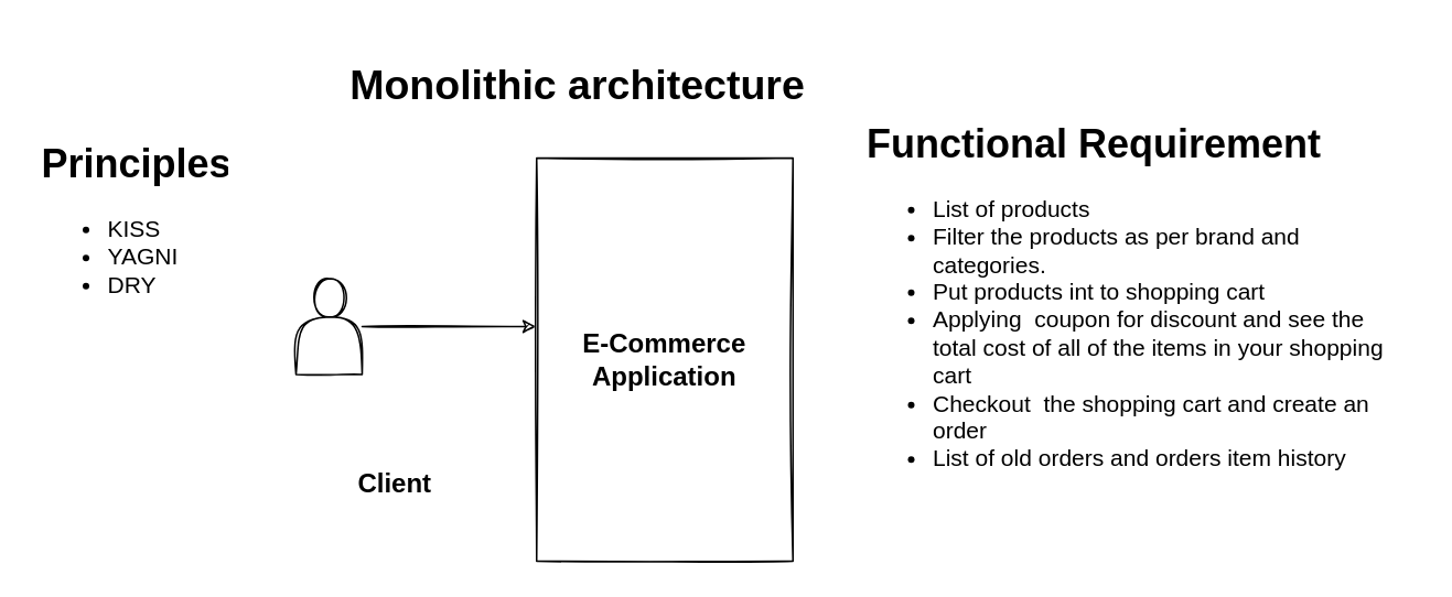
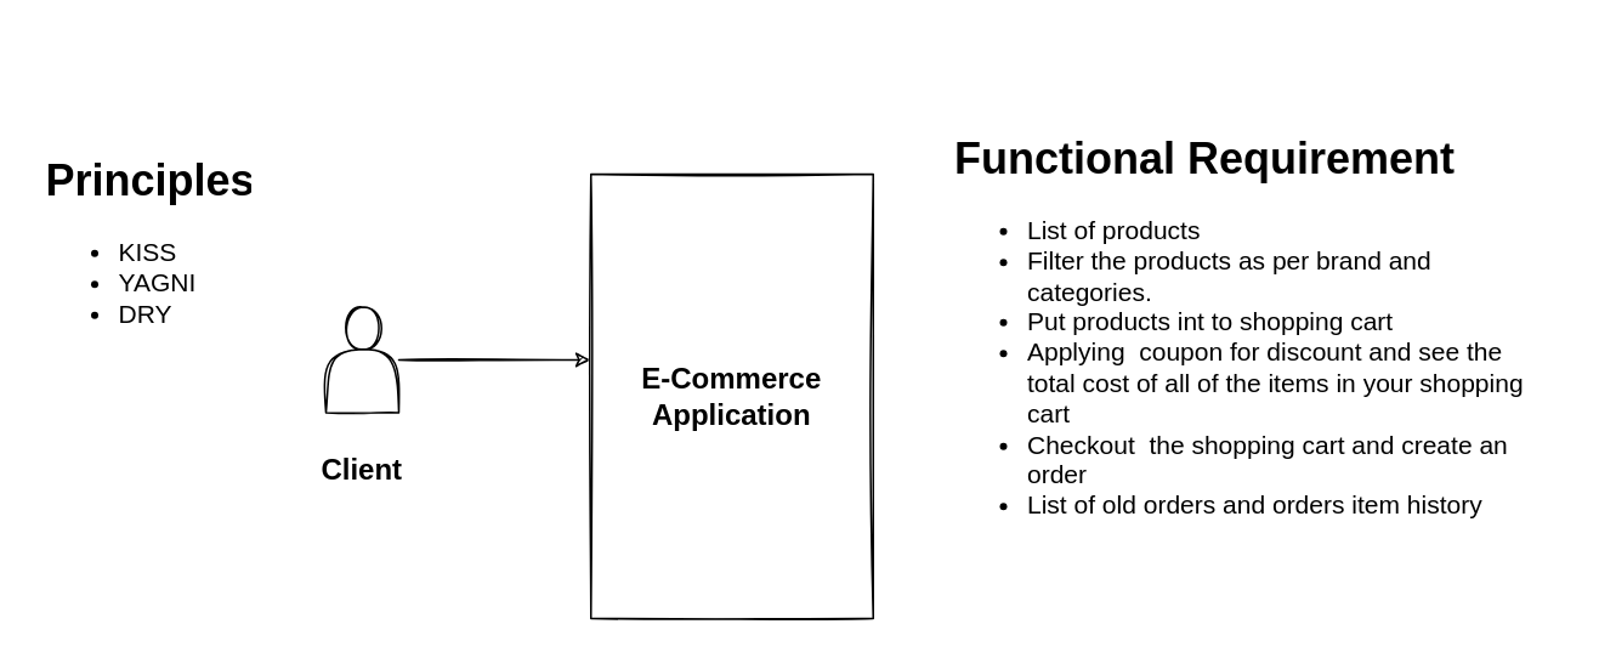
- <mxCell id="4" value="&lt;font style=&quot;font-size: 25px&quot;&gt;&lt;b&gt;Monolithic architecture&lt;/b&gt;&lt;/font&gt;" style="text;html=1;strokeColor=none;fillColor=none;align=center;verticalAlign=middle;whiteSpace=wrap;rounded=0;sketch=1;" vertex="1" parent="1"><mxGeometry x="206" y="20" width="286" height="59" as="geometry" /></mxCell>
- <mxCell id="7" value="&lt;b&gt;&lt;font style=&quot;font-size: 16px&quot;&gt;Client&lt;/font&gt;&lt;/b&gt;" style="text;html=1;strokeColor=none;fillColor=none;align=center;verticalAlign=middle;whiteSpace=wrap;rounded=0;sketch=1;" vertex="1" parent="1"><mxGeometry x="209" y="282" width="59" height="20" as="geometry" /></mxCell>
+ <mxCell id="7" value="&lt;b&gt;&lt;font style=&quot;font-size: 16px&quot;&gt;Client&lt;/font&gt;&lt;/b&gt;" style="text;html=1;strokeColor=none;fillColor=none;align=center;verticalAlign=middle;whiteSpace=wrap;rounded=0;sketch=1;" vertex="1" parent="1"><mxGeometry x="169" y="247" width="59" height="20" as="geometry" /></mxCell>
